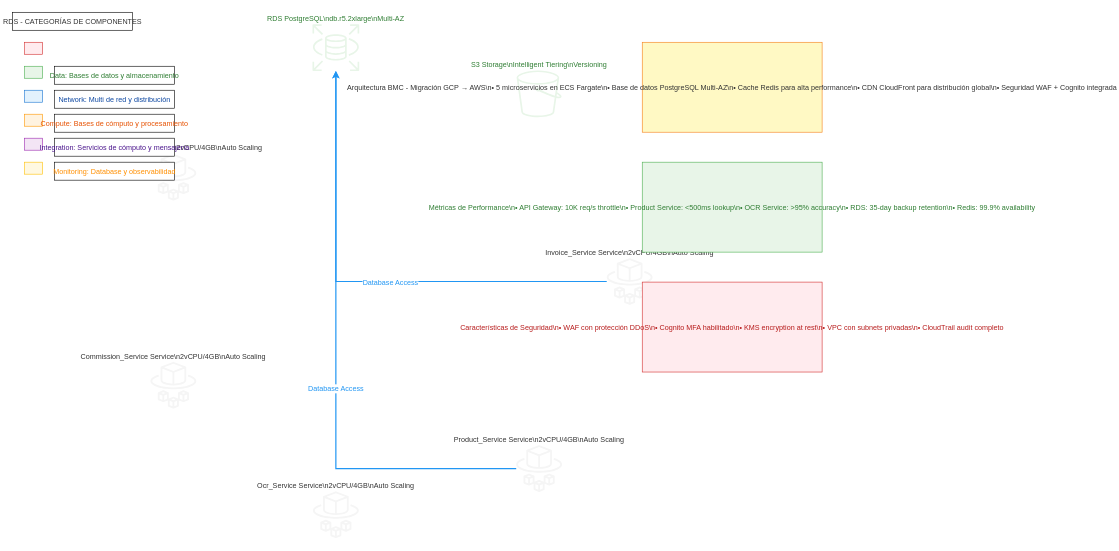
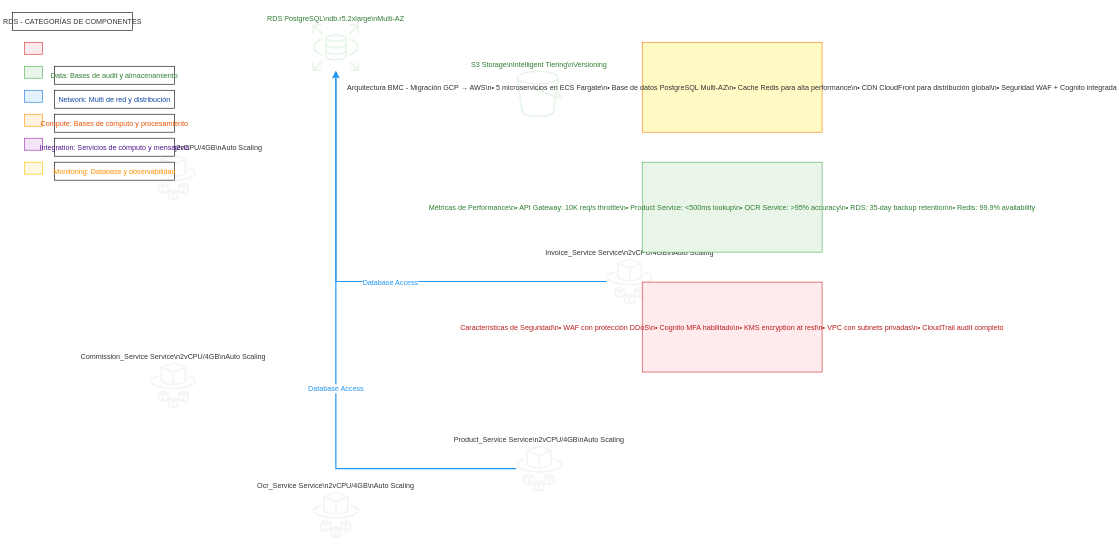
- <mxCell id="12" value="Data: Bases de datos y almacenamiento" style="fillColor=#FFFFFF;strokeColor=#000000;fontColor=#2E7D32;fontSize=12;" vertex="1" parent="1"><mxGeometry x="90" y="110" width="200" height="30" as="geometry" /></mxCell>
+ <mxCell id="12" value="Data: Bases de audit y almacenamiento" style="fillColor=#FFFFFF;strokeColor=#000000;fontColor=#2E7D32;fontSize=12;" vertex="1" parent="1"><mxGeometry x="90" y="110" width="200" height="30" as="geometry" /></mxCell>
